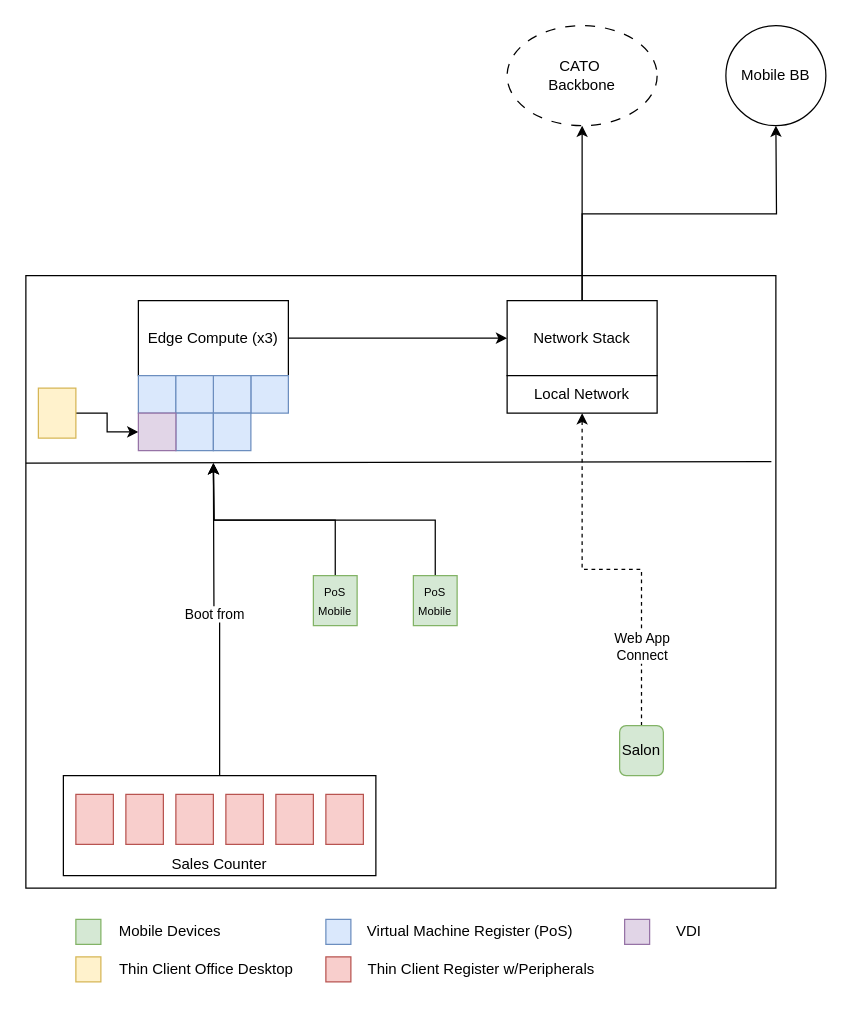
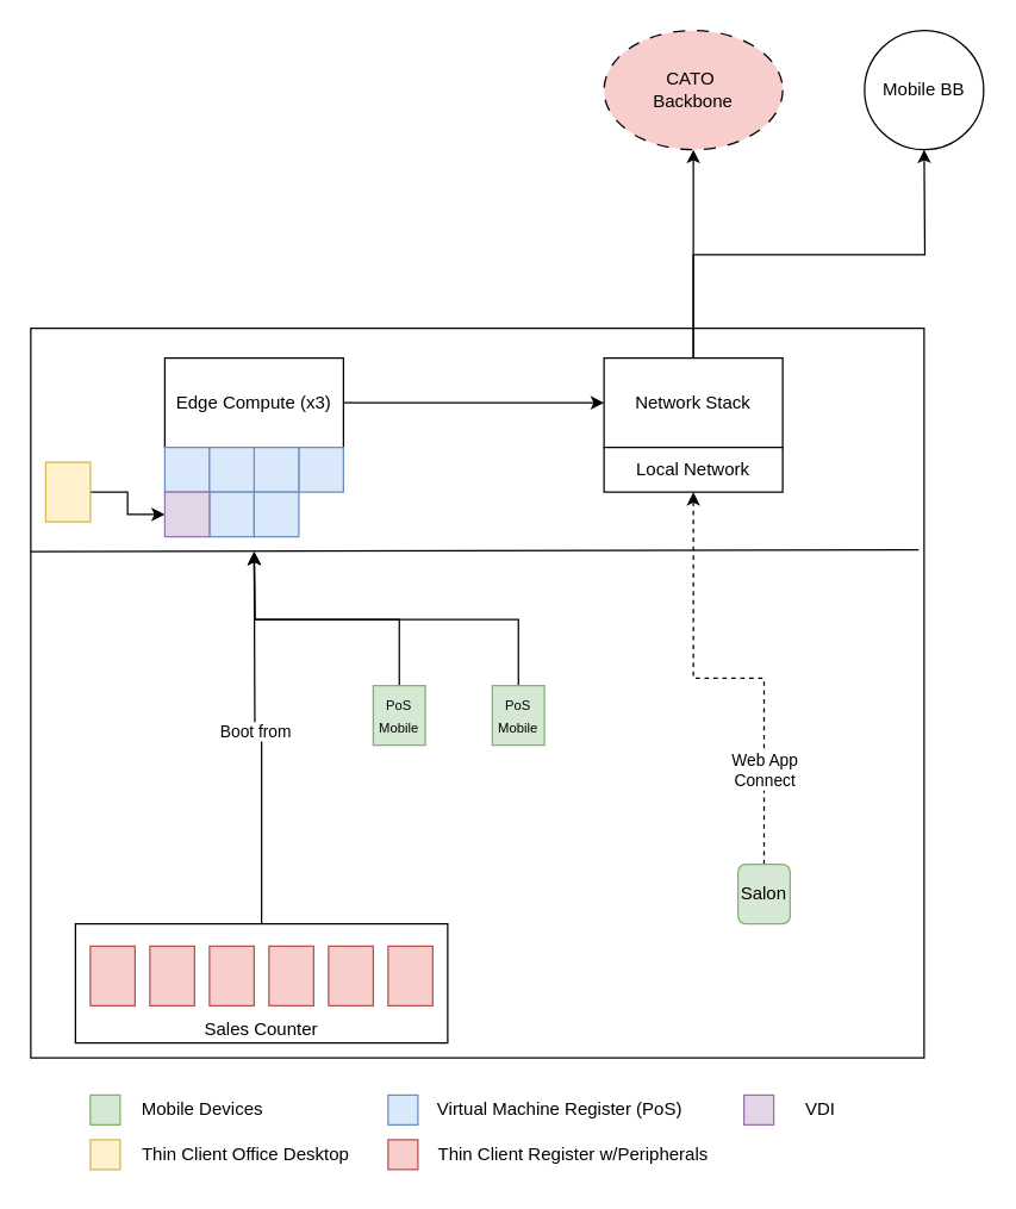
- <mxCell id="24" value="CATO&amp;nbsp;&lt;div&gt;Backbone&lt;/div&gt;" style="ellipse;whiteSpace=wrap;html=1;dashed=1;dashPattern=8 8;" vertex="1" parent="1"><mxGeometry x="405" y="20" width="120" height="80" as="geometry" /></mxCell>
+ <mxCell id="24" value="CATO&amp;nbsp;&lt;div&gt;Backbone&lt;/div&gt;" style="ellipse;whiteSpace=wrap;html=1;dashed=1;dashPattern=8 8;fillColor=#f8cecc;" vertex="1" parent="1"><mxGeometry x="405" y="20" width="120" height="80" as="geometry" /></mxCell>
